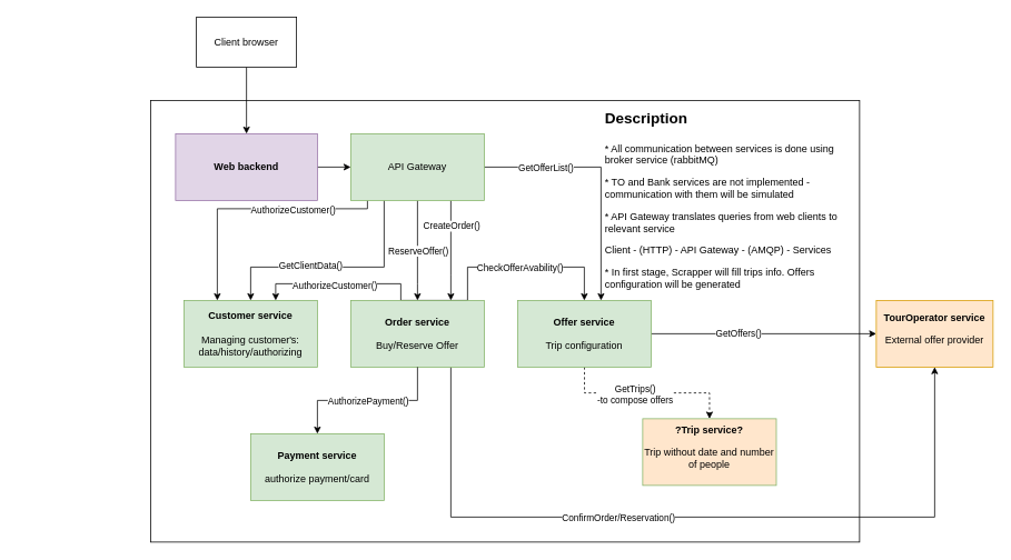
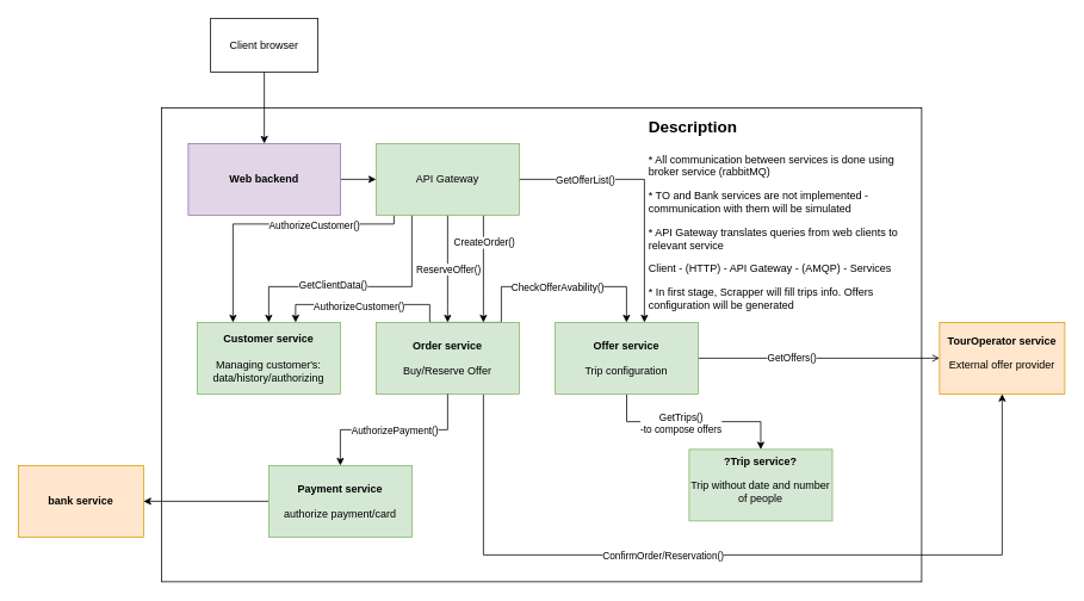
- <mxCell id="7" style="edgeStyle=orthogonalEdgeStyle;rounded=0;orthogonalLoop=1;jettySize=auto;html=1;exitX=1;exitY=0.5;exitDx=0;exitDy=0;" parent="1" source="37" target="16" edge="1"><mxGeometry relative="1" as="geometry"><mxPoint x="720" y="550" as="targetPoint" /></mxGeometry></mxCell>
+ <mxCell id="7" style="edgeStyle=orthogonalEdgeStyle;rounded=0;orthogonalLoop=1;jettySize=auto;html=1;exitX=1;exitY=0.5;exitDx=0;exitDy=0;endArrow=open;" parent="1" source="37" target="16" edge="1"><mxGeometry relative="1" as="geometry"><mxPoint x="720" y="550" as="targetPoint" /></mxGeometry></mxCell>
- <mxCell id="35" style="edgeStyle=orthogonalEdgeStyle;rounded=0;orthogonalLoop=1;jettySize=auto;html=1;dashed=1;" parent="1" source="37" target="24" edge="1"><mxGeometry relative="1" as="geometry" /></mxCell>
+ <mxCell id="35" style="edgeStyle=orthogonalEdgeStyle;rounded=0;orthogonalLoop=1;jettySize=auto;html=1;" parent="1" source="37" target="24" edge="1"><mxGeometry relative="1" as="geometry" /></mxCell>
- <mxCell id="24" value="&lt;b&gt;?Trip service?&lt;/b&gt;&lt;br&gt;&lt;p&gt;Trip without date and number of people&lt;/p&gt;" style="rounded=0;whiteSpace=wrap;html=1;fillColor=#ffe6cc;strokeColor=#82b366;" parent="1" vertex="1"><mxGeometry x="770" y="502" width="160.17" height="80" as="geometry" /></mxCell>
+ <mxCell id="24" value="&lt;b&gt;?Trip service?&lt;/b&gt;&lt;br&gt;&lt;p&gt;Trip without date and number of people&lt;/p&gt;" style="rounded=0;whiteSpace=wrap;html=1;fillColor=#d5e8d4;strokeColor=#82b366;" parent="1" vertex="1"><mxGeometry x="770" y="502" width="160.17" height="80" as="geometry" /></mxCell>
+ <mxCell id="25" value="&lt;b&gt;bank service&lt;/b&gt;&lt;br&gt;" style="rounded=0;whiteSpace=wrap;html=1;fillColor=#ffe6cc;strokeColor=#d79b00;" parent="1" vertex="1"><mxGeometry x="20" y="520" width="140" height="80" as="geometry" /></mxCell>
+ <mxCell id="5" style="edgeStyle=orthogonalEdgeStyle;rounded=0;orthogonalLoop=1;jettySize=auto;html=1;" parent="1" source="6" target="25" edge="1"><mxGeometry relative="1" as="geometry" /></mxCell>
